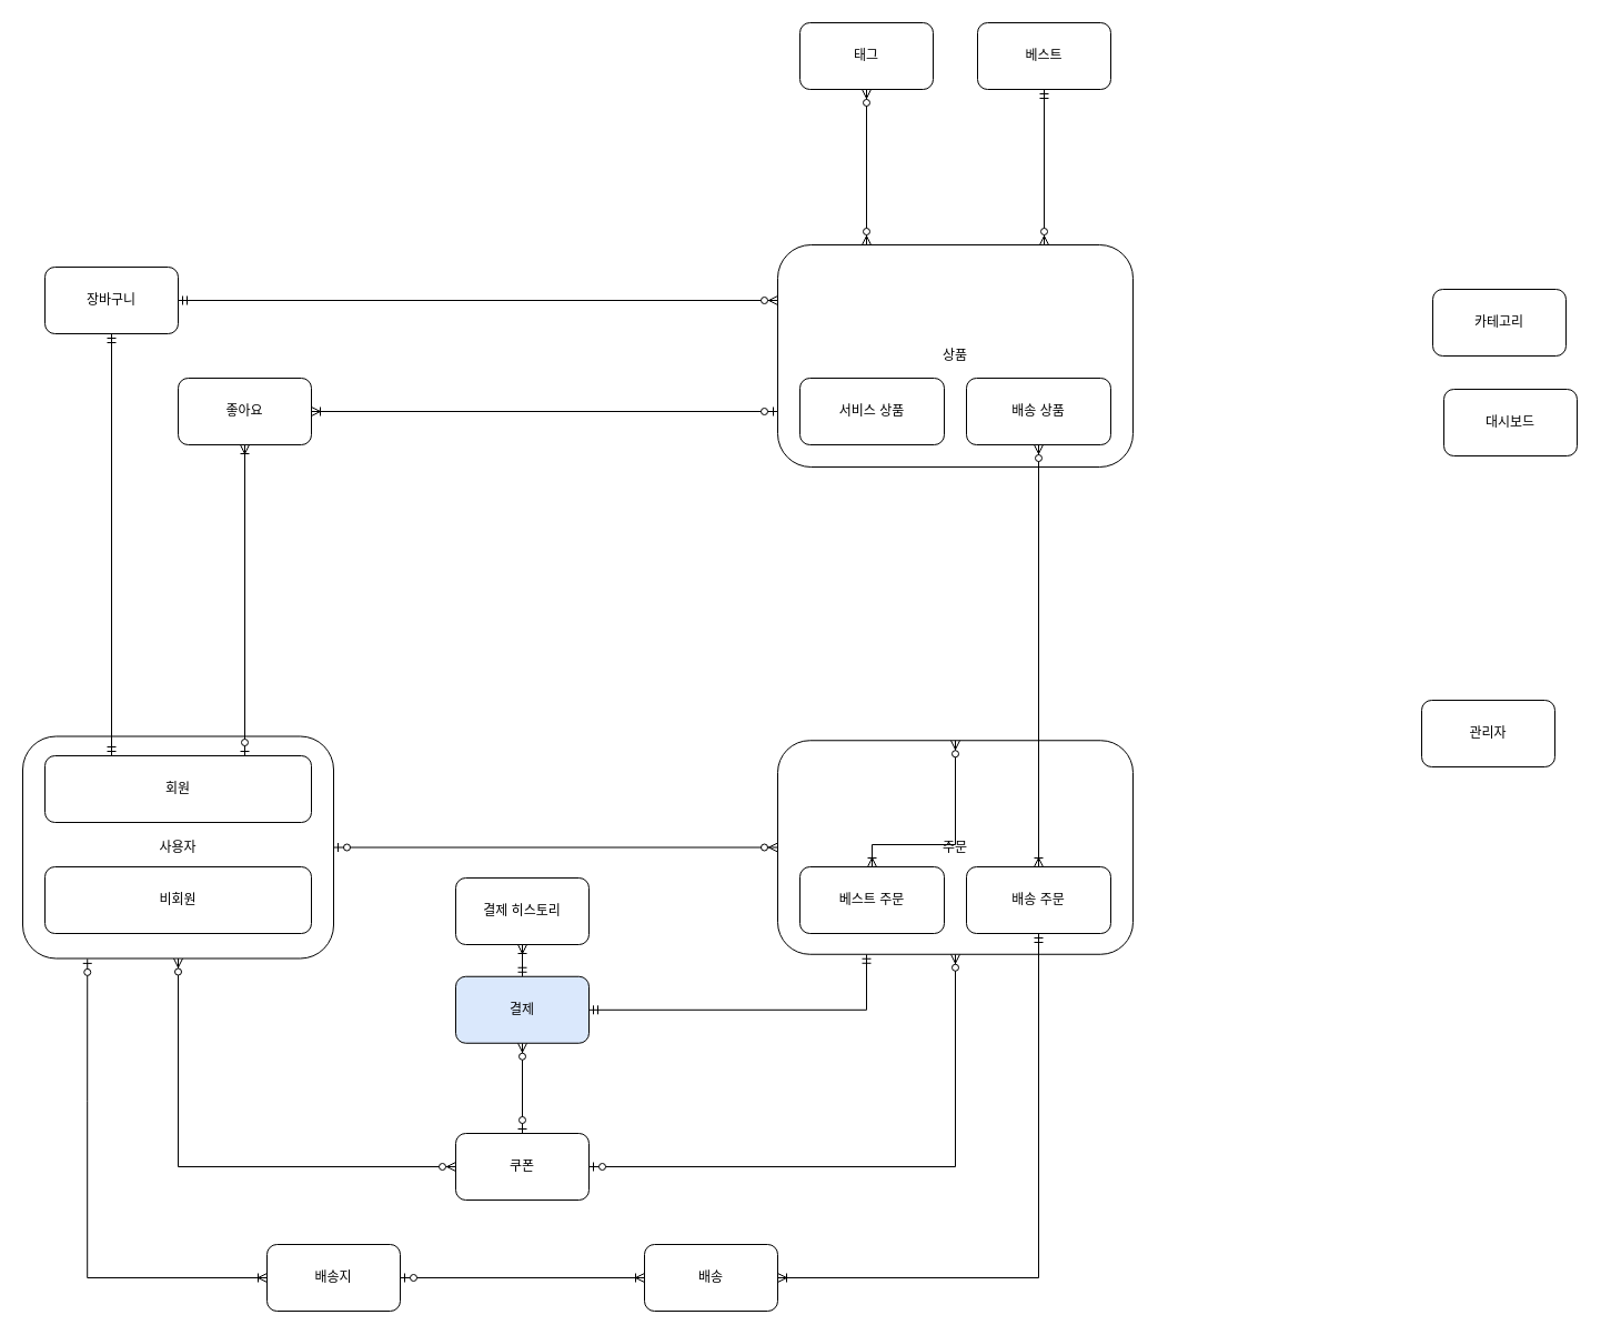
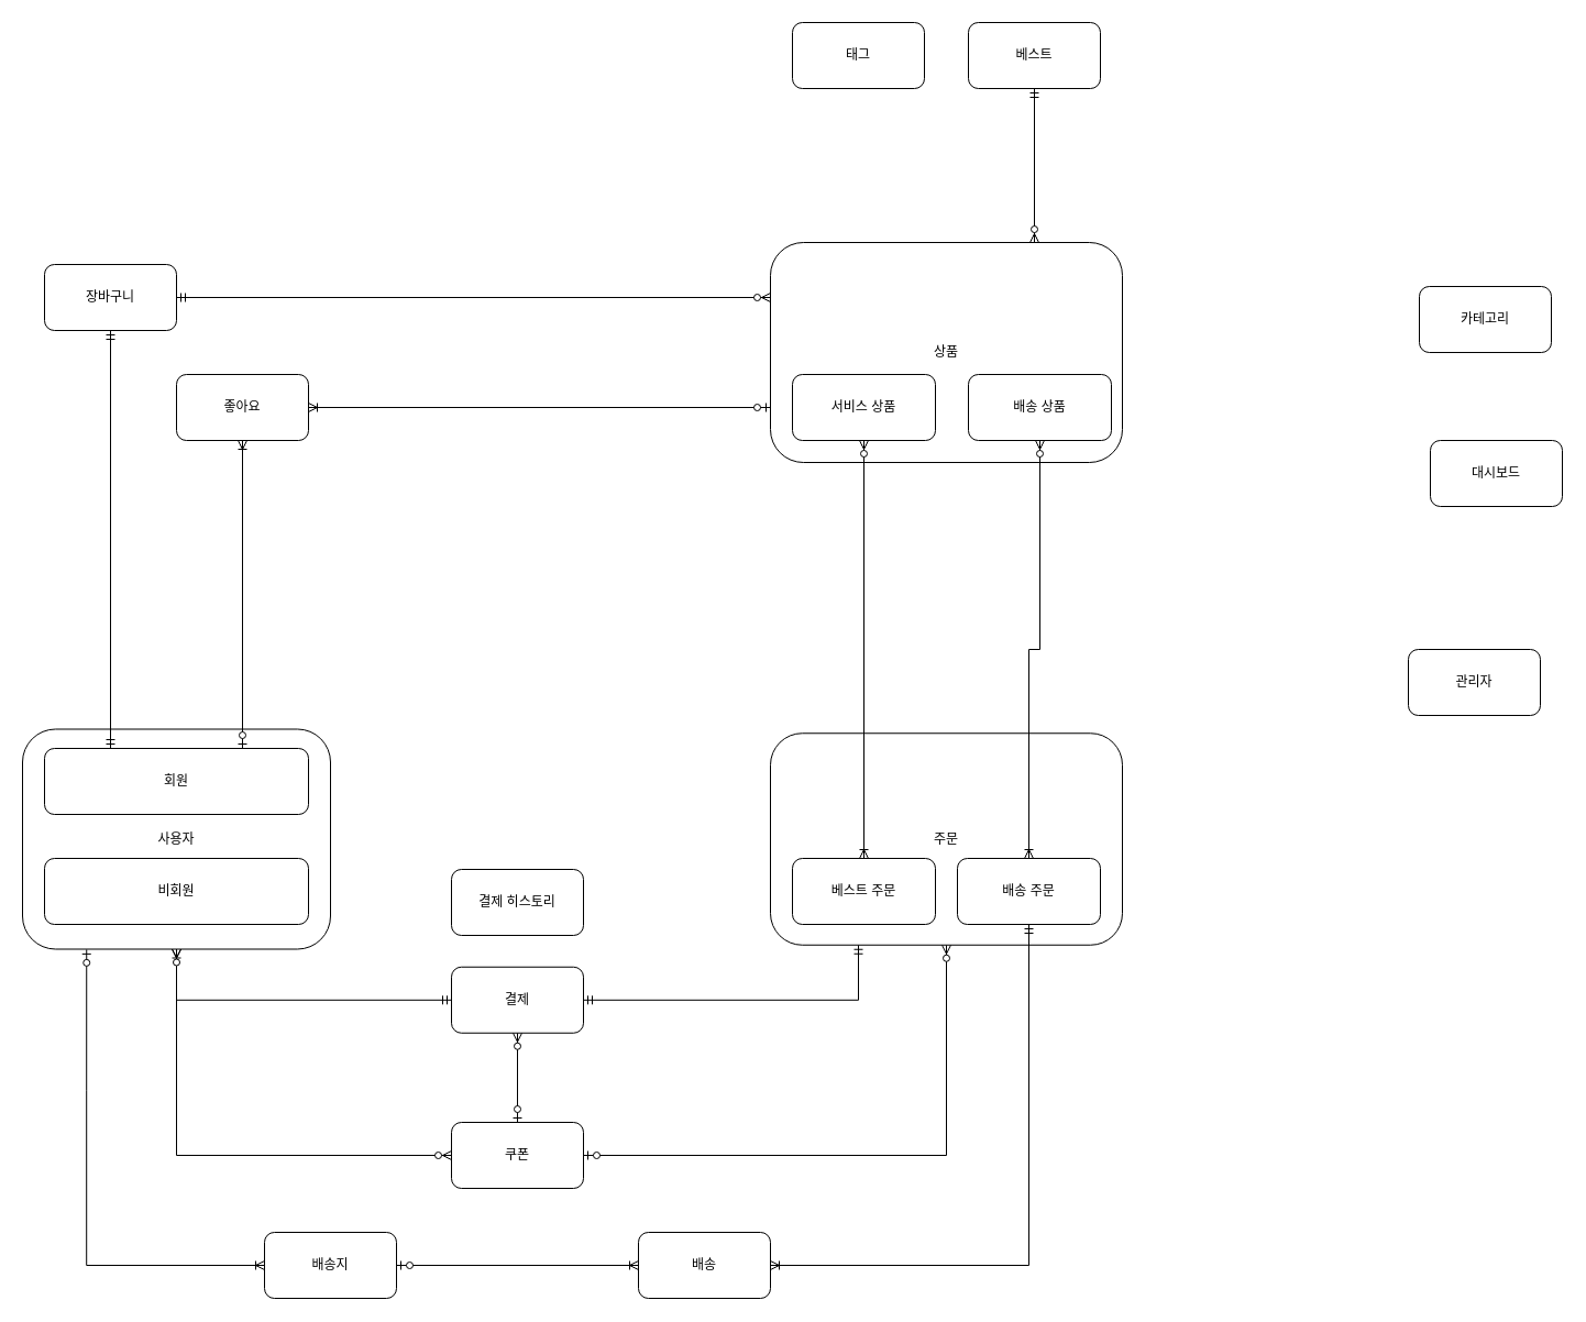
- <mxCell id="2" style="edgeStyle=orthogonalEdgeStyle;rounded=0;orthogonalLoop=1;jettySize=auto;html=1;entryX=0.5;entryY=1;entryDx=0;entryDy=0;startArrow=ERzeroToMany;startFill=1;endArrow=ERzeroToMany;endFill=1;exitX=0.25;exitY=0;exitDx=0;exitDy=0;" edge="1" parent="1" source="3" target="11"><mxGeometry relative="1" as="geometry" /></mxCell>
- <mxCell id="5" value="배송 상품" style="rounded=1;whiteSpace=wrap;html=1;" vertex="1" parent="1"><mxGeometry x="870" y="340" width="130" height="60" as="geometry" /></mxCell>
+ <mxCell id="5" value="배송 상품" style="rounded=1;whiteSpace=wrap;html=1;" vertex="1" parent="1"><mxGeometry x="880" y="340" width="130" height="60" as="geometry" /></mxCell>
- <mxCell id="16" value="대시보드" style="rounded=1;whiteSpace=wrap;html=1;" vertex="1" parent="1"><mxGeometry x="1300" y="350" width="120" height="60" as="geometry" /></mxCell>
+ <mxCell id="16" value="대시보드" style="rounded=1;whiteSpace=wrap;html=1;" vertex="1" parent="1"><mxGeometry x="1300" y="400" width="120" height="60" as="geometry" /></mxCell>
- <mxCell id="27" value="관리자" style="rounded=1;whiteSpace=wrap;html=1;" vertex="1" parent="1"><mxGeometry x="1280" y="630" width="120" height="60" as="geometry" /></mxCell>
+ <mxCell id="27" value="관리자" style="rounded=1;whiteSpace=wrap;html=1;" vertex="1" parent="1"><mxGeometry x="1280" y="590" width="120" height="60" as="geometry" /></mxCell>
- <mxCell id="32" style="edgeStyle=orthogonalEdgeStyle;rounded=0;orthogonalLoop=1;jettySize=auto;html=1;startArrow=ERoneToMany;startFill=0;endArrow=ERzeroToMany;endFill=1;" edge="1" parent="1" source="33" target="30"><mxGeometry relative="1" as="geometry" /></mxCell>
+ <mxCell id="32" style="edgeStyle=orthogonalEdgeStyle;rounded=0;orthogonalLoop=1;jettySize=auto;html=1;entryX=0.5;entryY=1;entryDx=0;entryDy=0;startArrow=ERoneToMany;startFill=0;endArrow=ERzeroToMany;endFill=1;" edge="1" parent="1" source="33" target="4"><mxGeometry relative="1" as="geometry" /></mxCell>
- <mxCell id="25" style="edgeStyle=orthogonalEdgeStyle;rounded=0;orthogonalLoop=1;jettySize=auto;html=1;entryX=0;entryY=0.5;entryDx=0;entryDy=0;startArrow=ERzeroToOne;startFill=1;endArrow=ERzeroToMany;endFill=1;exitX=1;exitY=0.5;exitDx=0;exitDy=0;" edge="1" parent="1" source="24" target="30"><mxGeometry relative="1" as="geometry"><mxPoint x="580" y="780" as="sourcePoint" /></mxGeometry></mxCell>
- <mxCell id="20" style="edgeStyle=orthogonalEdgeStyle;rounded=0;orthogonalLoop=1;jettySize=auto;html=1;entryX=0.5;entryY=1;entryDx=0;entryDy=0;startArrow=ERmandOne;startFill=0;endArrow=ERoneToMany;endFill=0;" edge="1" parent="1" source="22" target="31"><mxGeometry relative="1" as="geometry" /></mxCell>
+ <mxCell id="20" style="edgeStyle=orthogonalEdgeStyle;rounded=0;orthogonalLoop=1;jettySize=auto;html=1;startArrow=ERmandOne;startFill=0;endArrow=ERoneToMany;endFill=0;" edge="1" parent="1" source="22" target="24"><mxGeometry relative="1" as="geometry" /></mxCell>
- <mxCell id="22" value="결제" style="rounded=1;whiteSpace=wrap;html=1;fillColor=#dae8fc;" vertex="1" parent="1"><mxGeometry x="410" y="878.75" width="120" height="60" as="geometry" /></mxCell>
+ <mxCell id="22" value="결제" style="rounded=1;whiteSpace=wrap;html=1;" vertex="1" parent="1"><mxGeometry x="410" y="878.75" width="120" height="60" as="geometry" /></mxCell>
